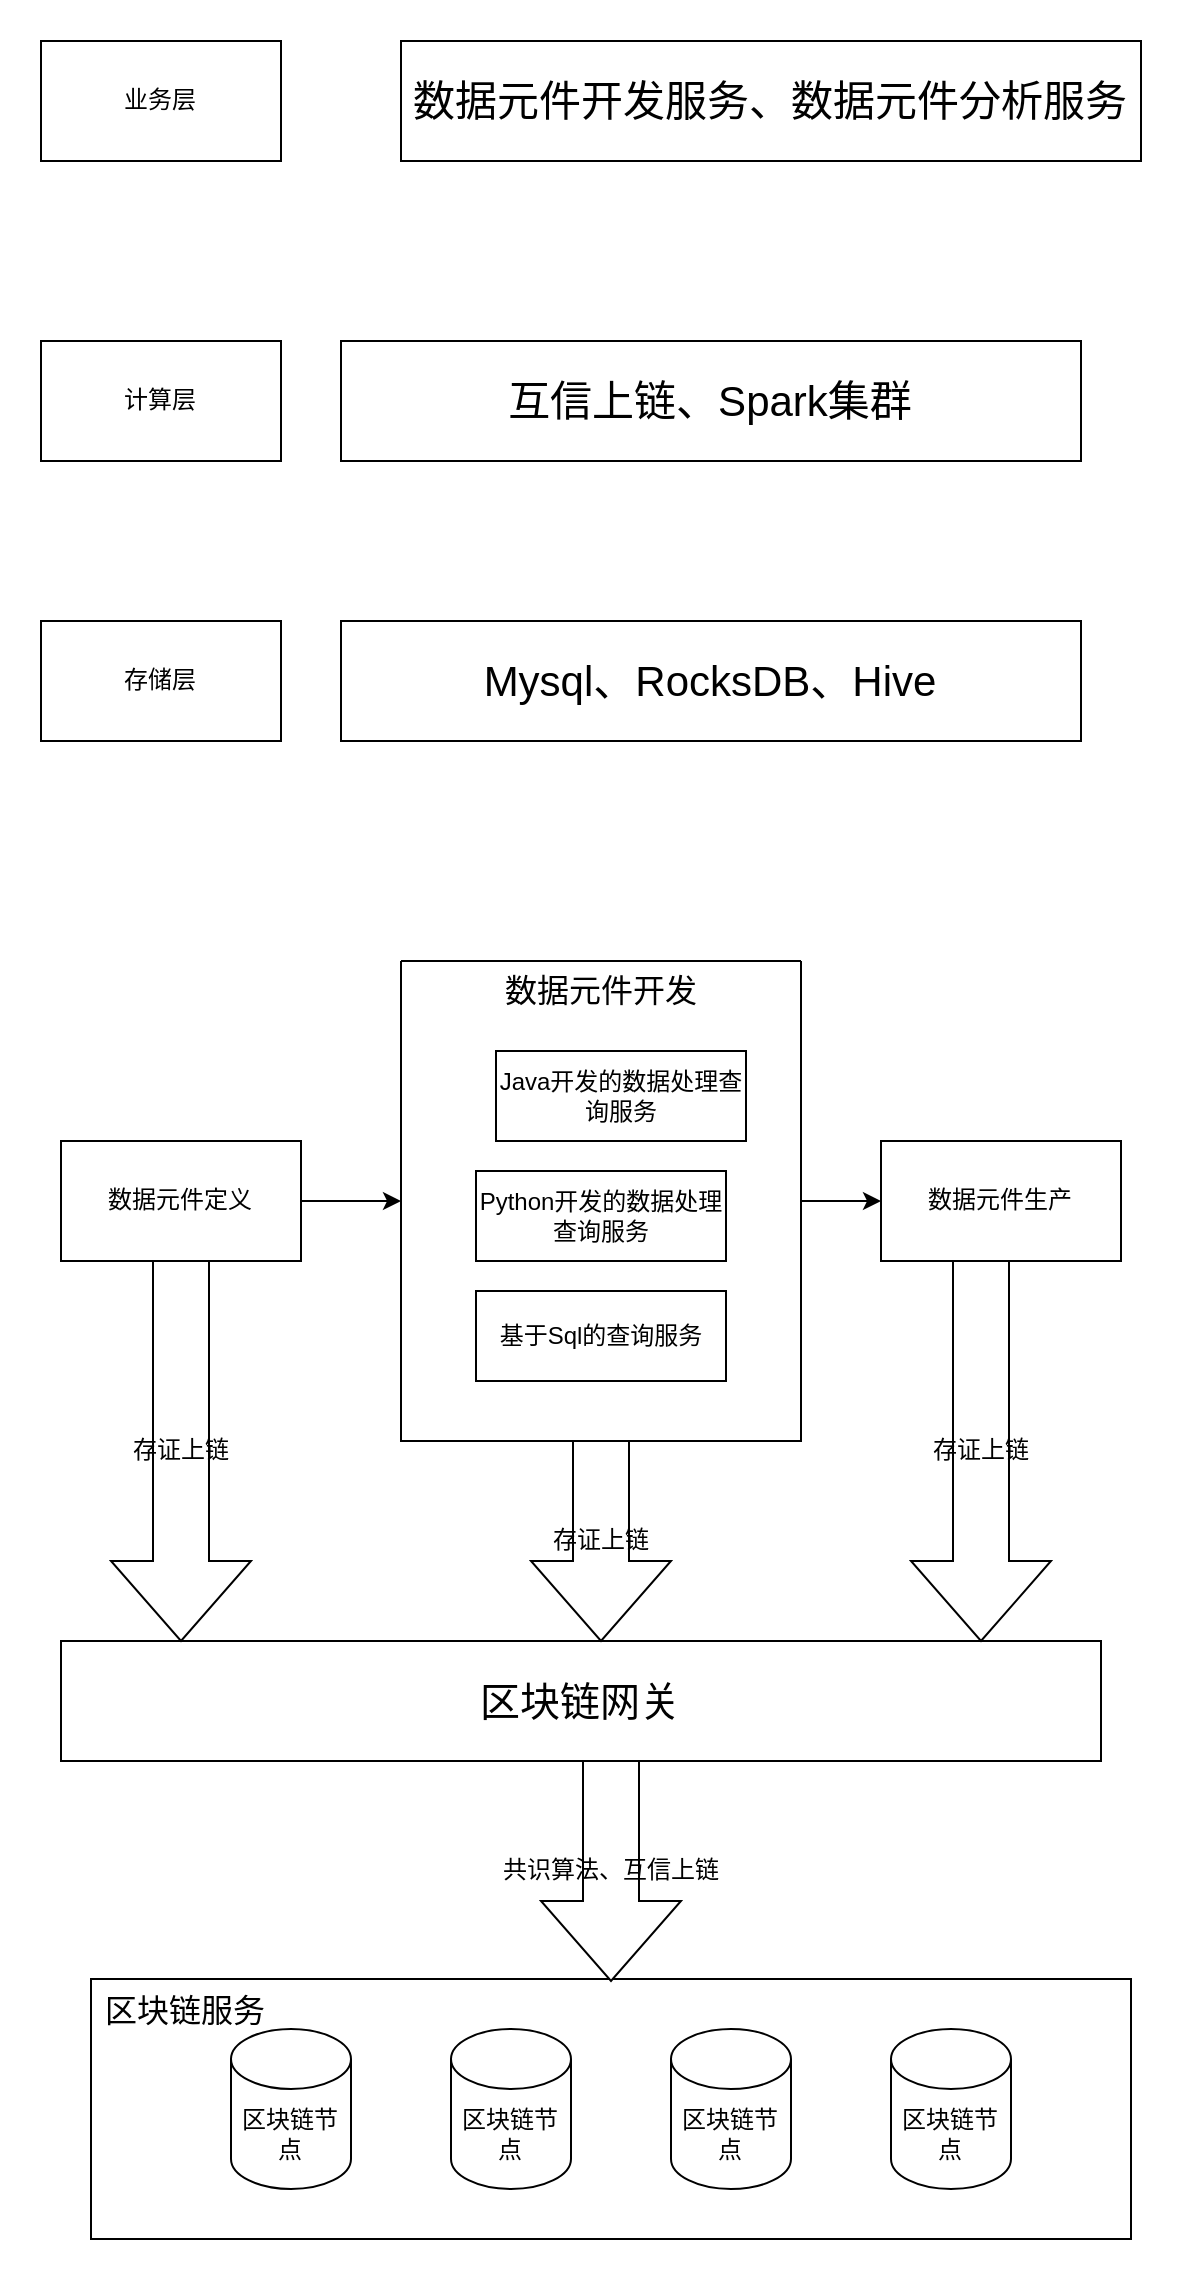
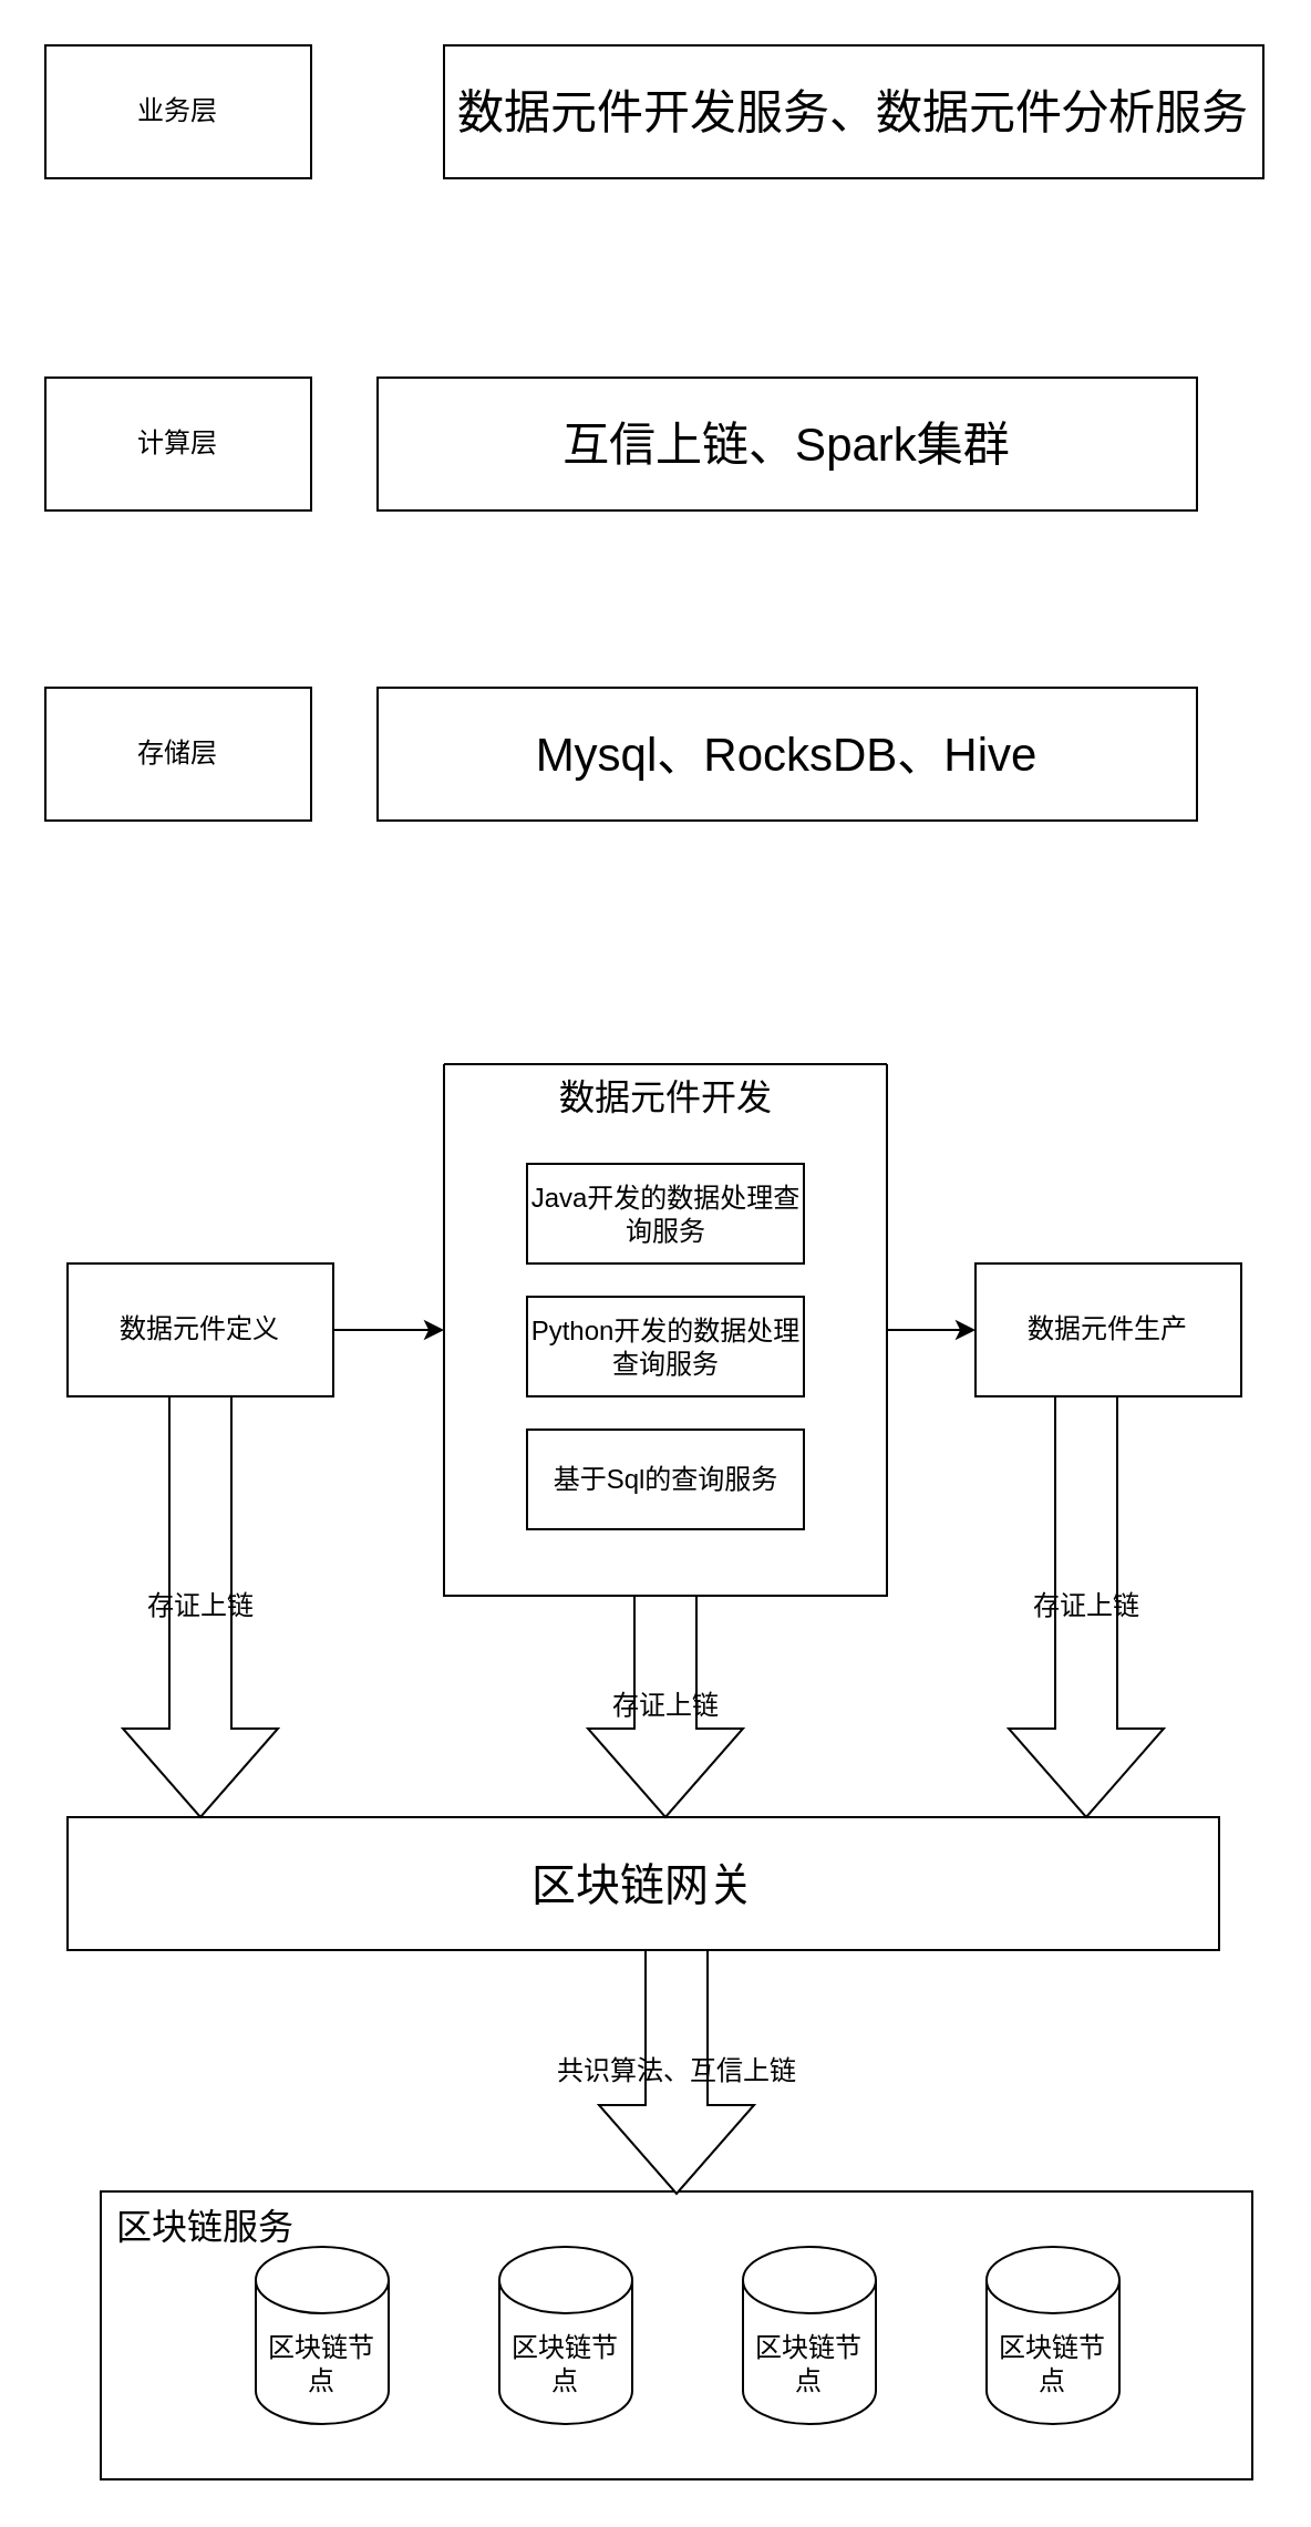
- <mxCell id="23" value="Java开发的数据处理查询服务" style="rounded=0;whiteSpace=wrap;html=1;" parent="22" vertex="1"><mxGeometry x="47.5" y="45" width="125" height="45" as="geometry" /></mxCell>
+ <mxCell id="23" value="Java开发的数据处理查询服务" style="rounded=0;whiteSpace=wrap;html=1;" parent="22" vertex="1"><mxGeometry x="37.5" y="45" width="125" height="45" as="geometry" /></mxCell>
